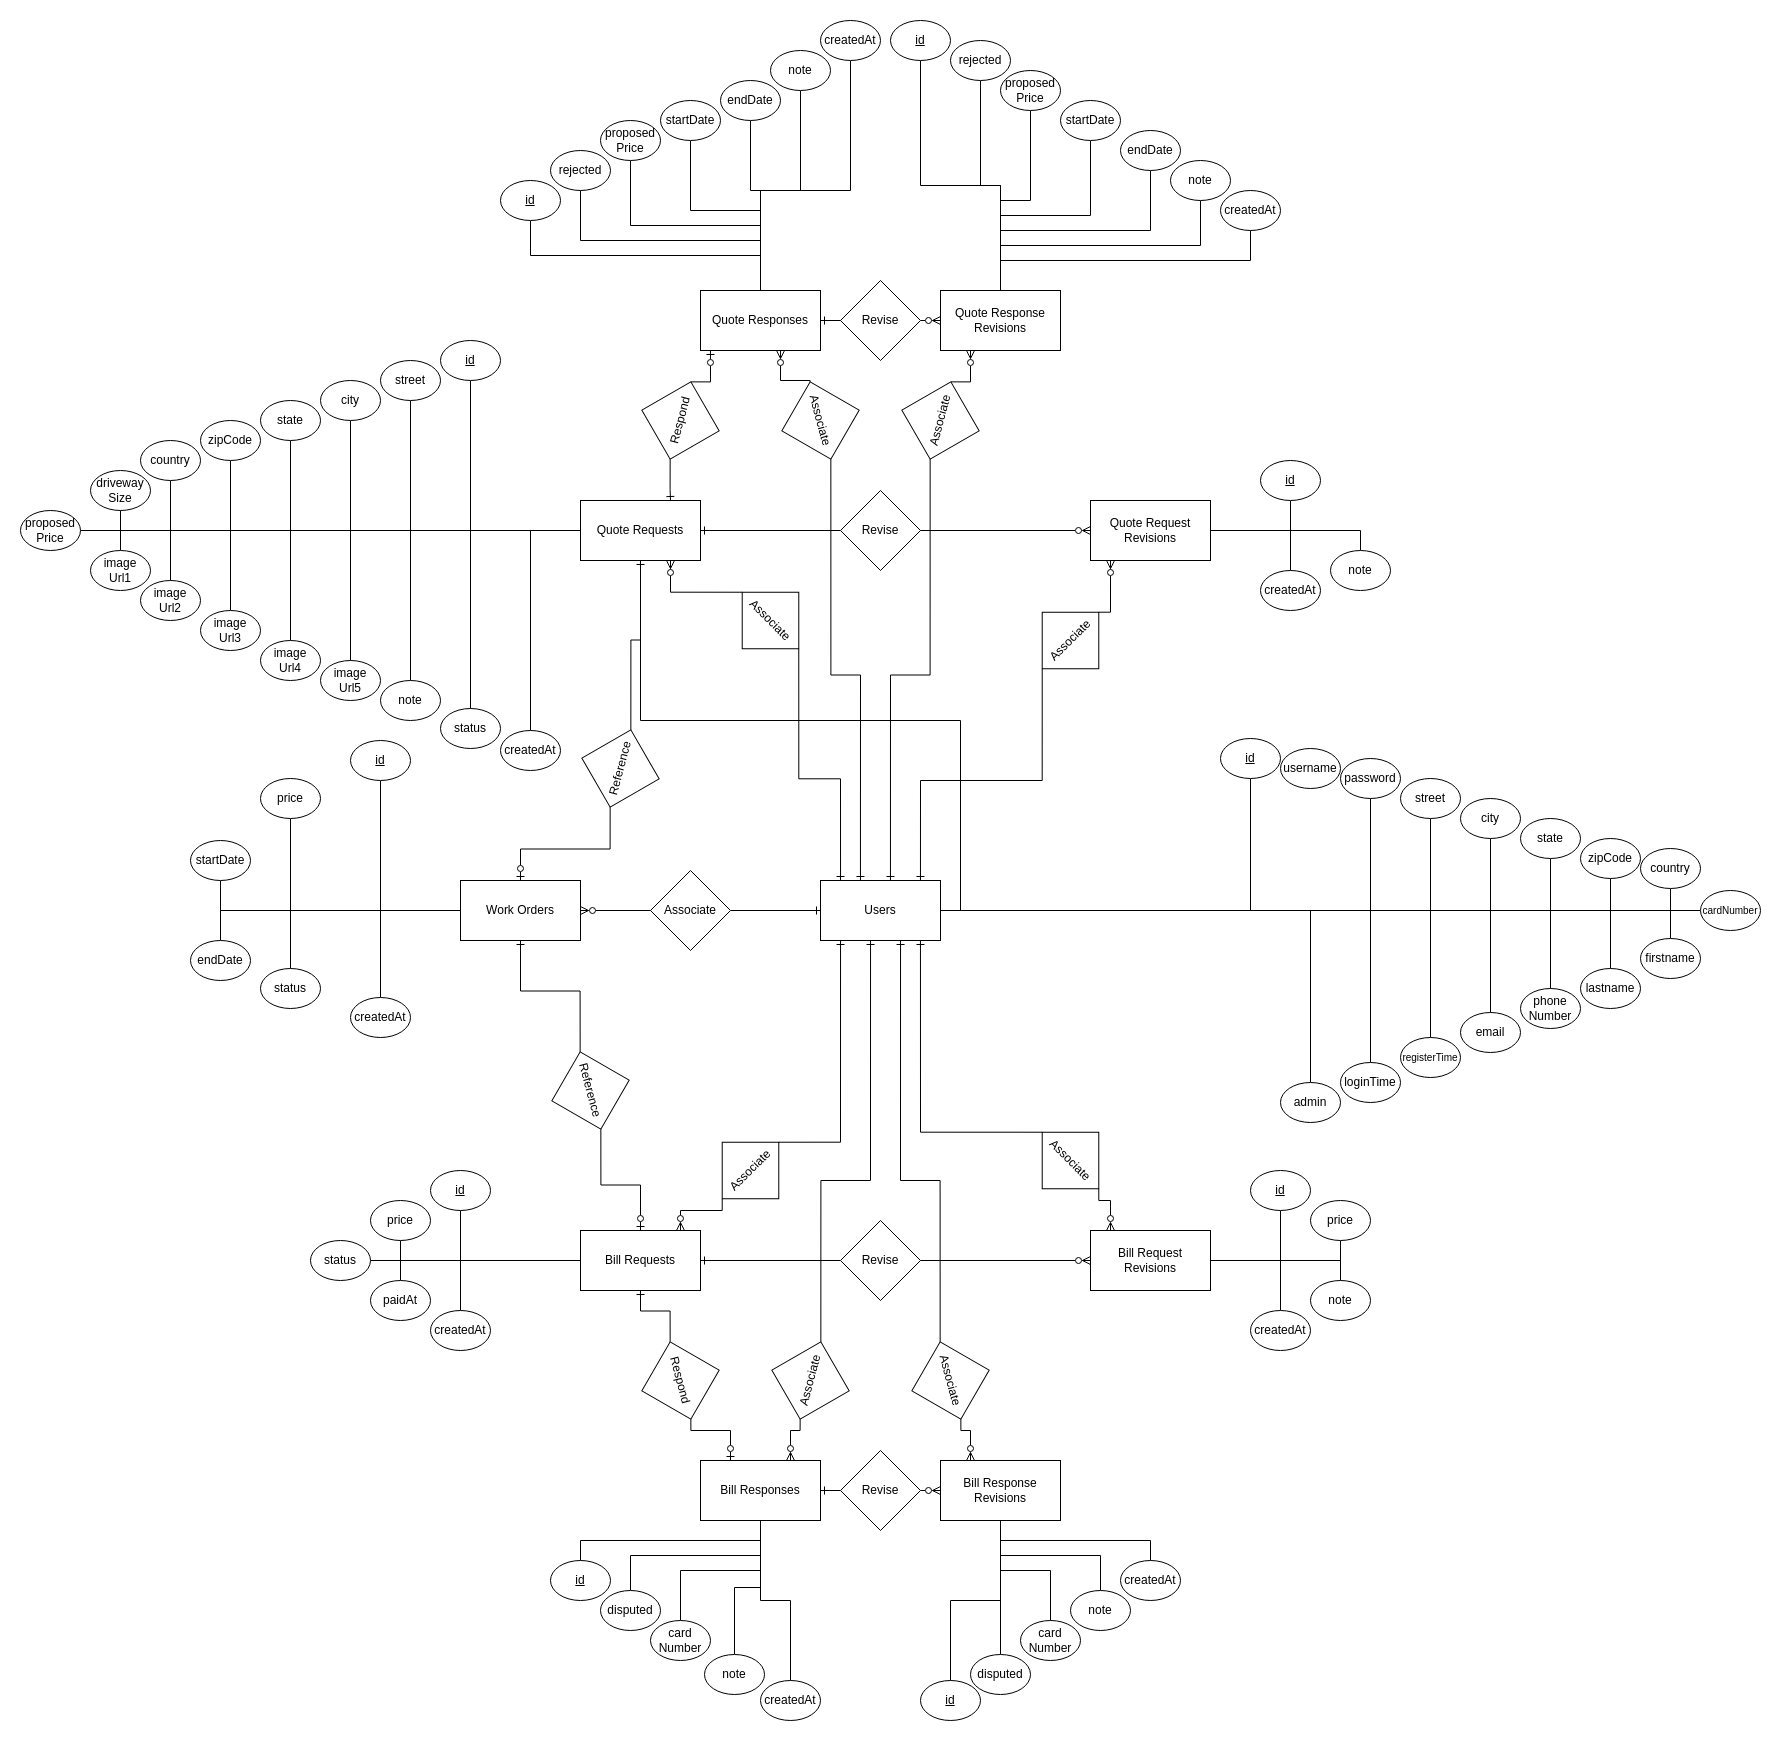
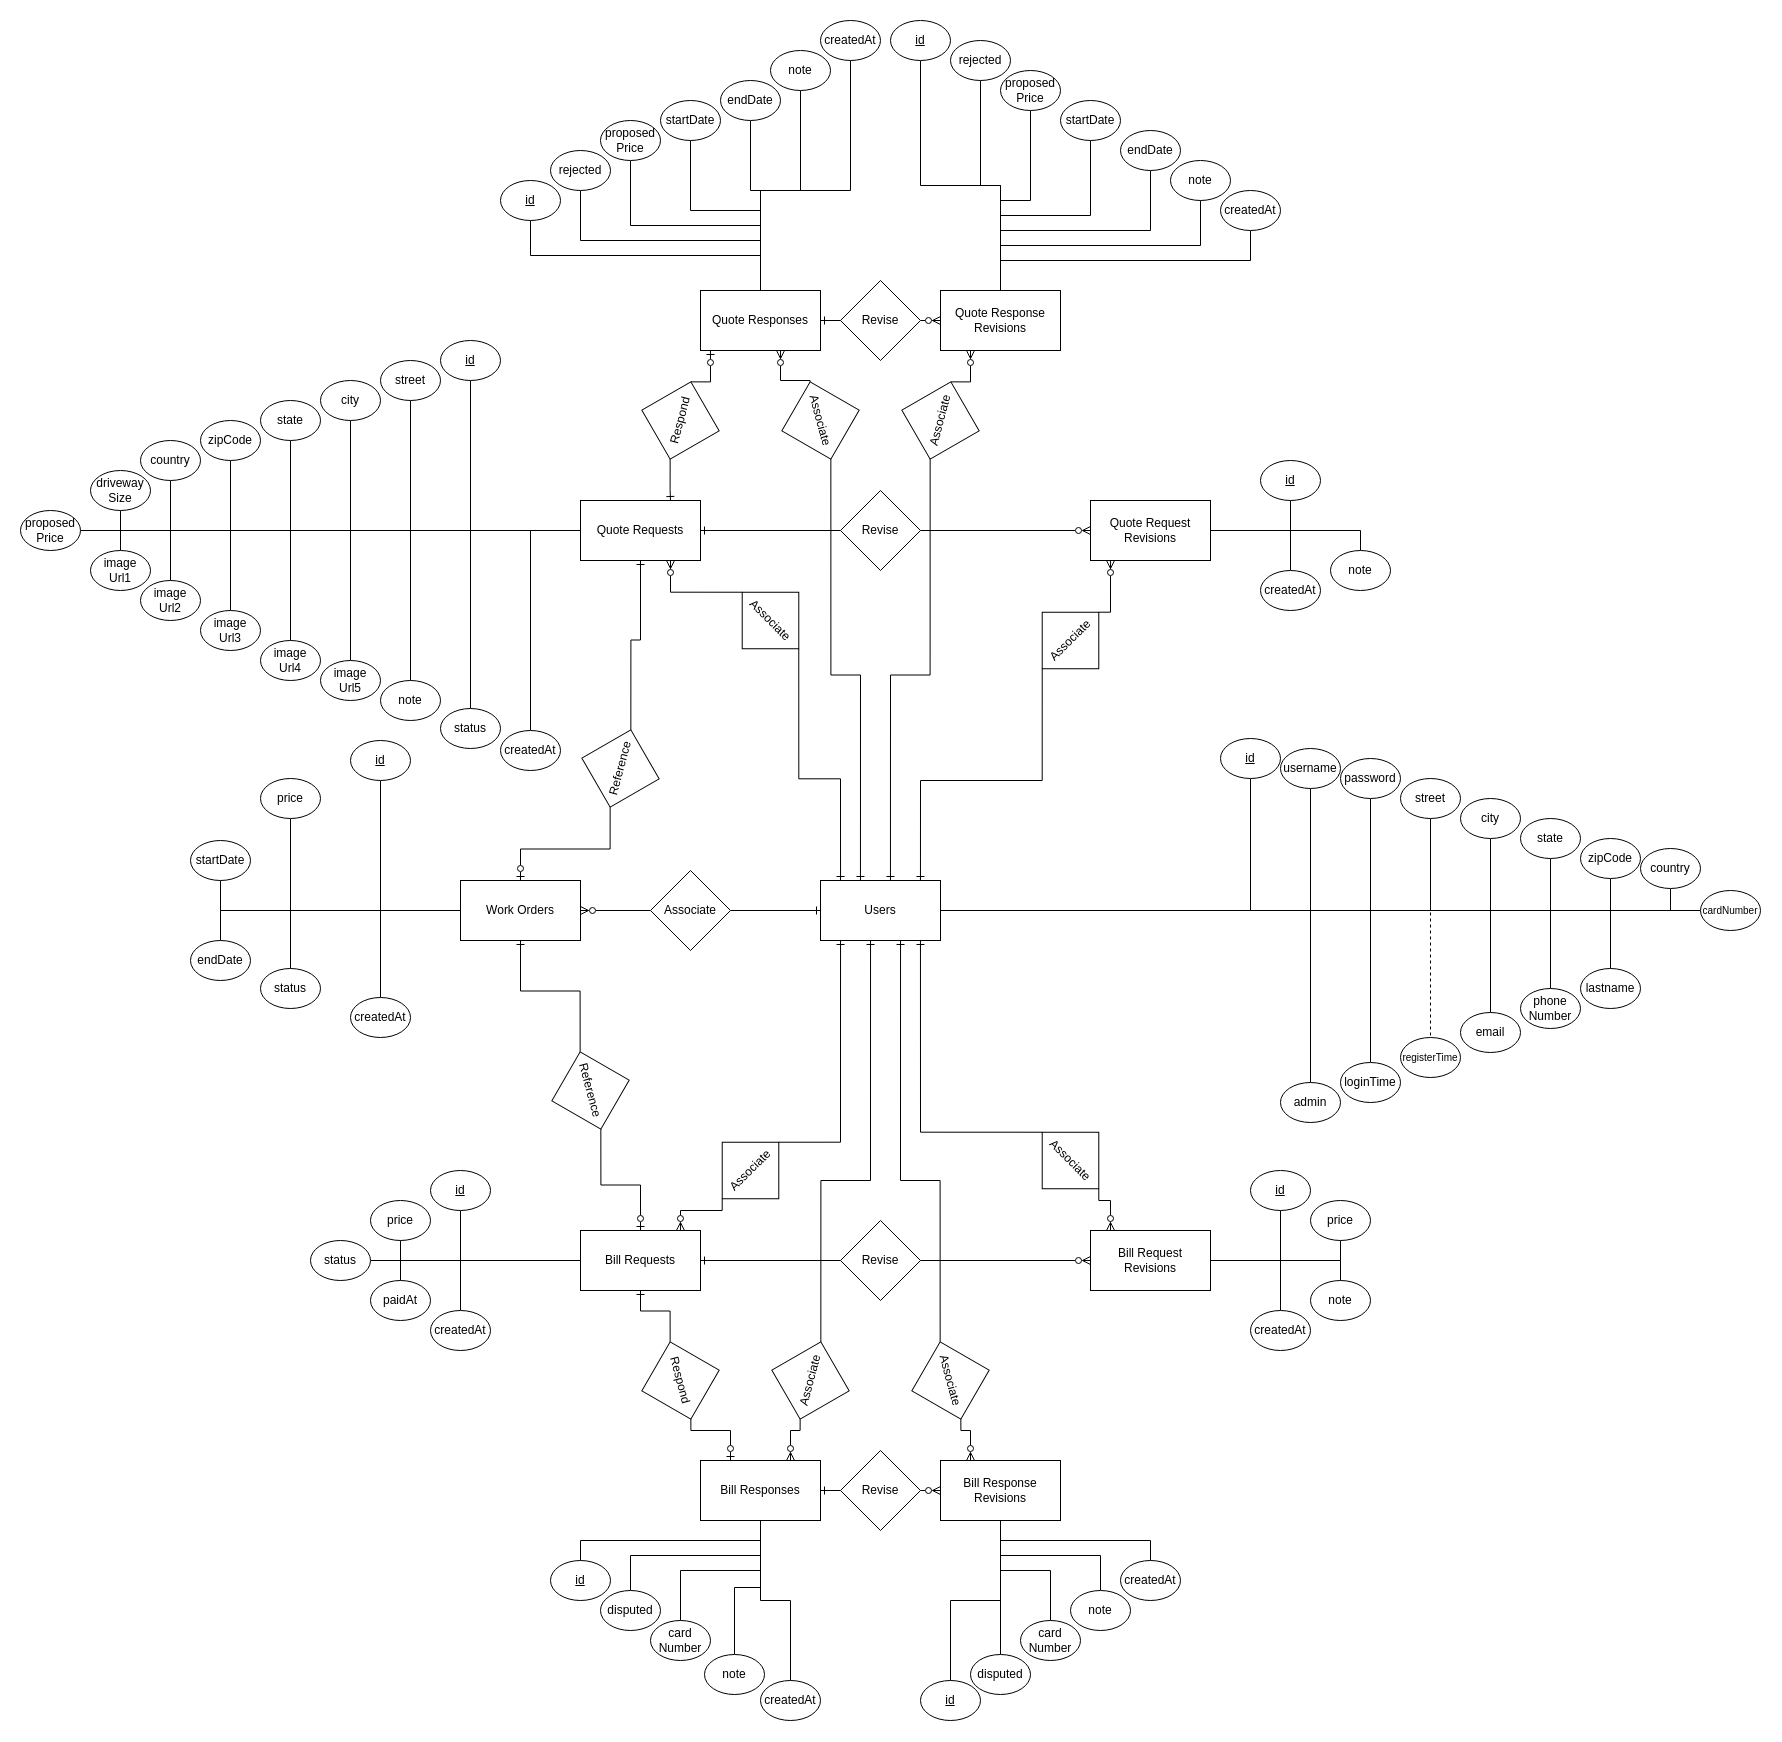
- <mxCell id="3" style="edgeStyle=orthogonalEdgeStyle;rounded=0;orthogonalLoop=1;jettySize=auto;html=1;exitX=1;exitY=0.5;exitDx=0;exitDy=0;endArrow=none;endFill=0;" parent="1" source="18" target="35" edge="1"><mxGeometry relative="1" as="geometry" /></mxCell>
+ <mxCell id="3" style="edgeStyle=orthogonalEdgeStyle;rounded=0;orthogonalLoop=1;jettySize=auto;html=1;exitX=1;exitY=0.5;exitDx=0;exitDy=0;entryX=0.5;entryY=1;entryDx=0;entryDy=0;endArrow=none;endFill=0;" parent="1" source="18" target="119" edge="1"><mxGeometry relative="1" as="geometry" /></mxCell>
- <mxCell id="11" style="edgeStyle=orthogonalEdgeStyle;rounded=0;orthogonalLoop=1;jettySize=auto;html=1;exitX=1;exitY=0.5;exitDx=0;exitDy=0;entryX=0.5;entryY=0;entryDx=0;entryDy=0;endArrow=none;endFill=0;" parent="1" source="18" target="127" edge="1"><mxGeometry relative="1" as="geometry" /></mxCell>
- <mxCell id="127" value="firstname" style="ellipse;whiteSpace=wrap;html=1;" parent="1" vertex="1"><mxGeometry x="1640" y="938" width="60" height="40" as="geometry" /></mxCell>
- <mxCell id="15" style="edgeStyle=orthogonalEdgeStyle;rounded=0;orthogonalLoop=1;jettySize=auto;html=1;exitX=1;exitY=0.5;exitDx=0;exitDy=0;entryX=0.5;entryY=0;entryDx=0;entryDy=0;endArrow=none;endFill=0;" parent="1" source="18" target="131" edge="1"><mxGeometry relative="1" as="geometry" /></mxCell>
+ <mxCell id="15" style="edgeStyle=orthogonalEdgeStyle;rounded=0;orthogonalLoop=1;jettySize=auto;html=1;exitX=1;exitY=0.5;exitDx=0;exitDy=0;entryX=0.5;entryY=0;entryDx=0;entryDy=0;endArrow=none;endFill=0;dashed=1;" parent="1" source="18" target="131" edge="1"><mxGeometry relative="1" as="geometry" /></mxCell>
